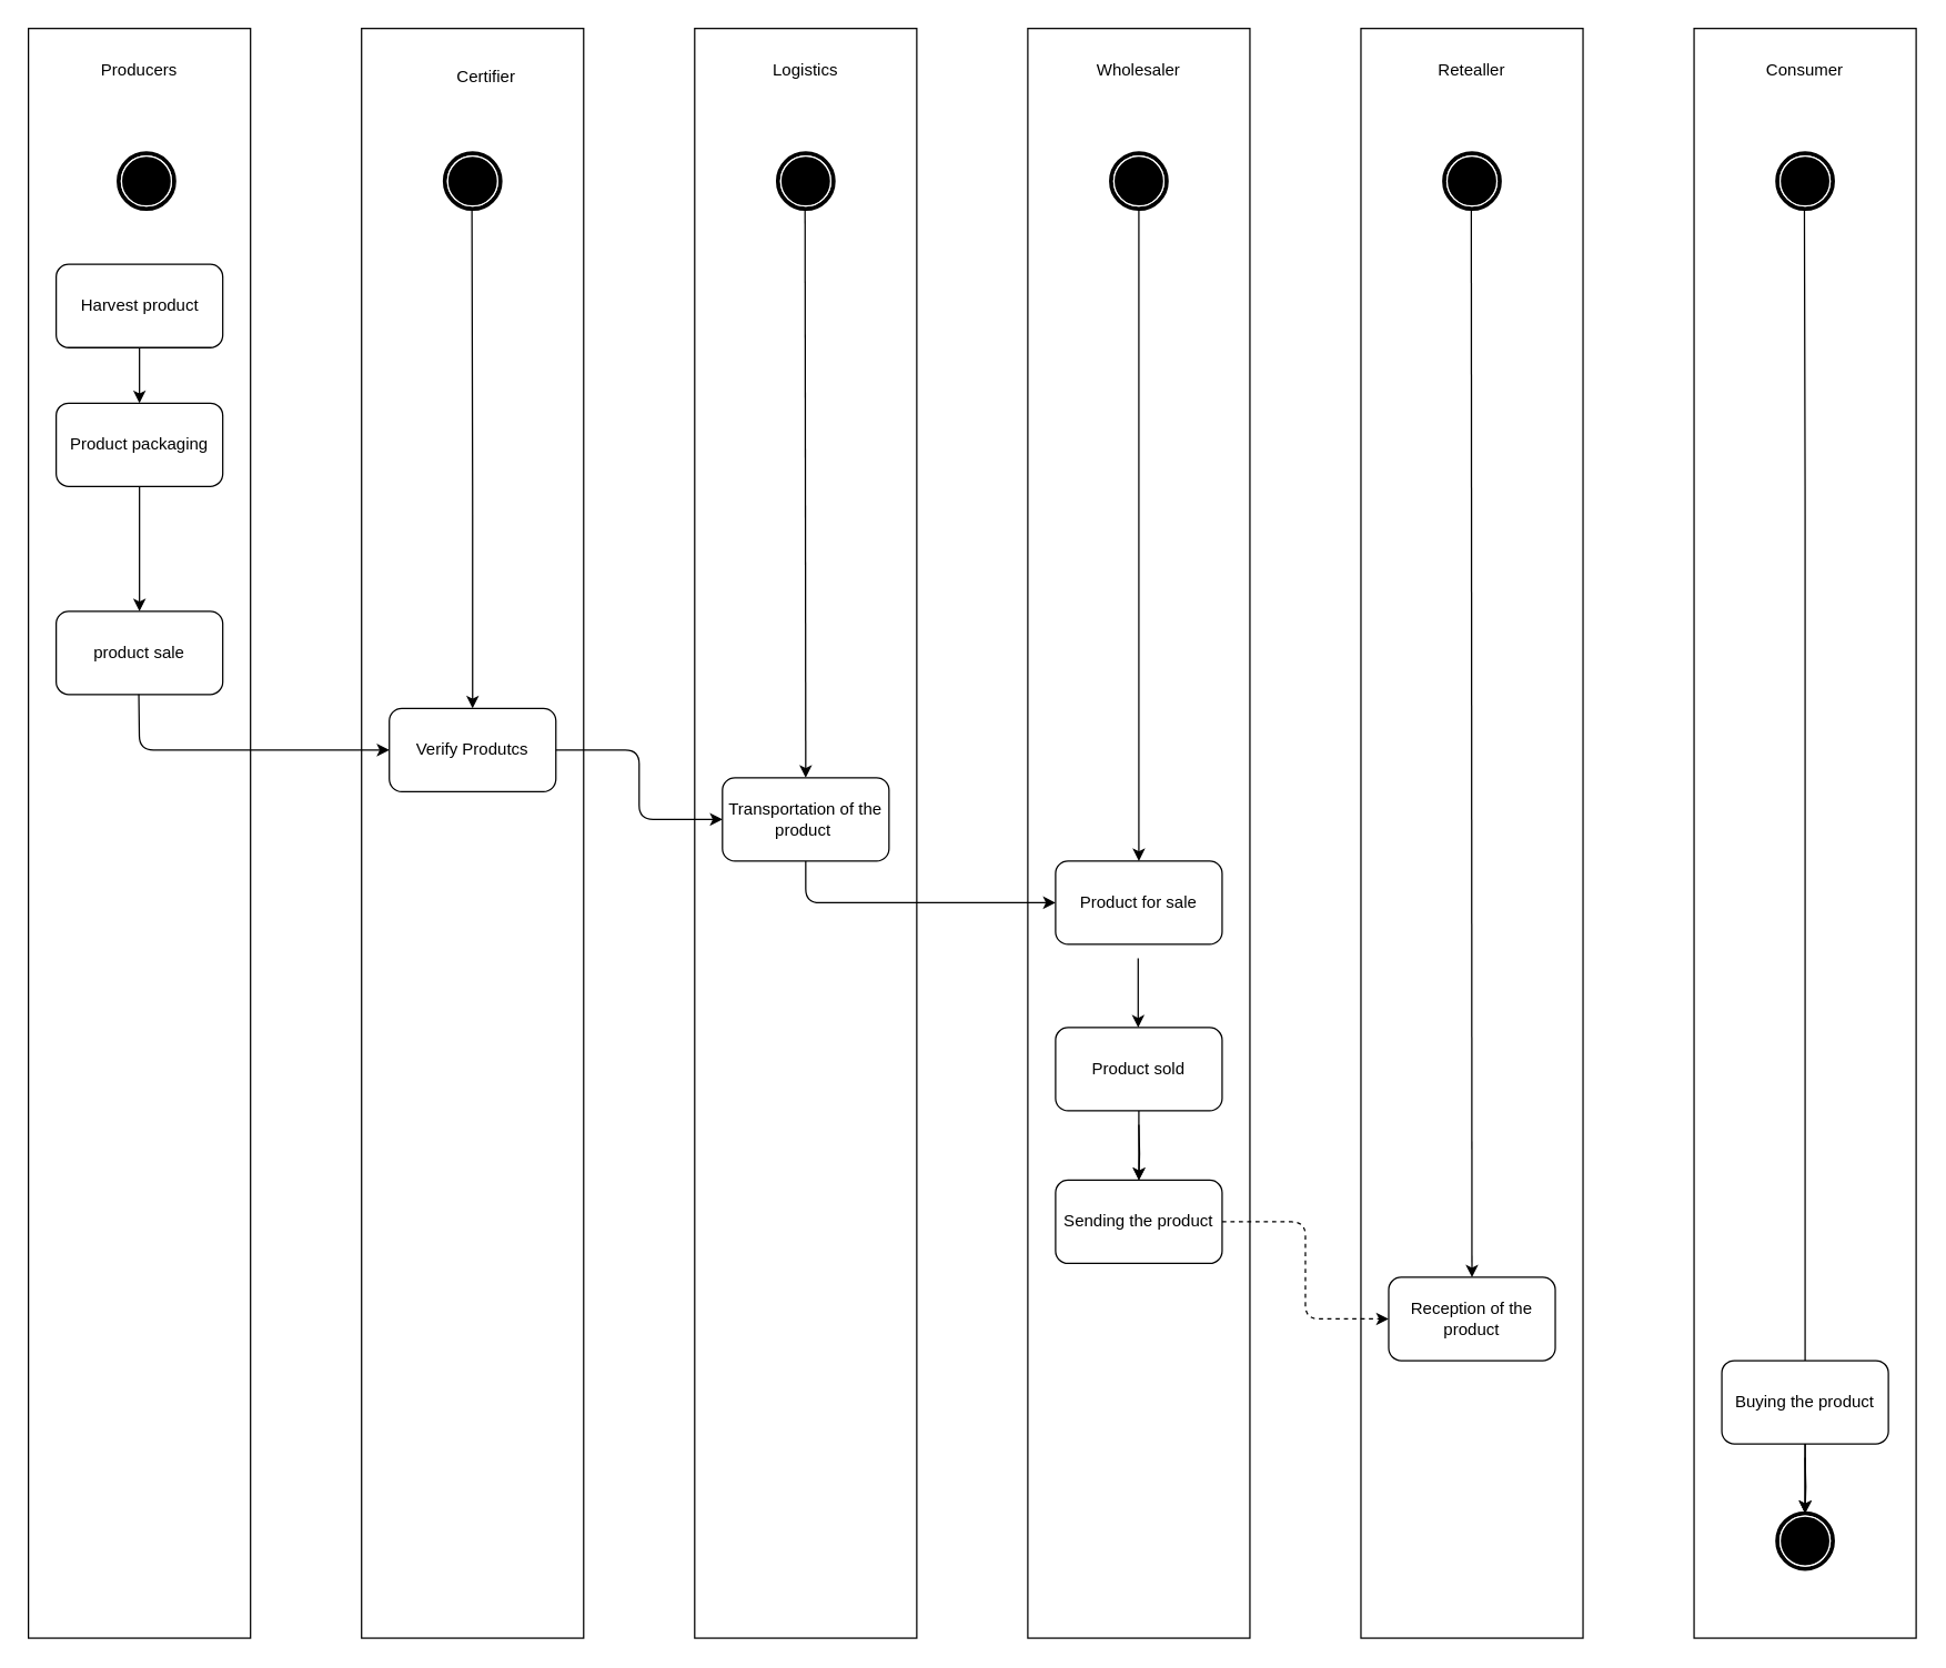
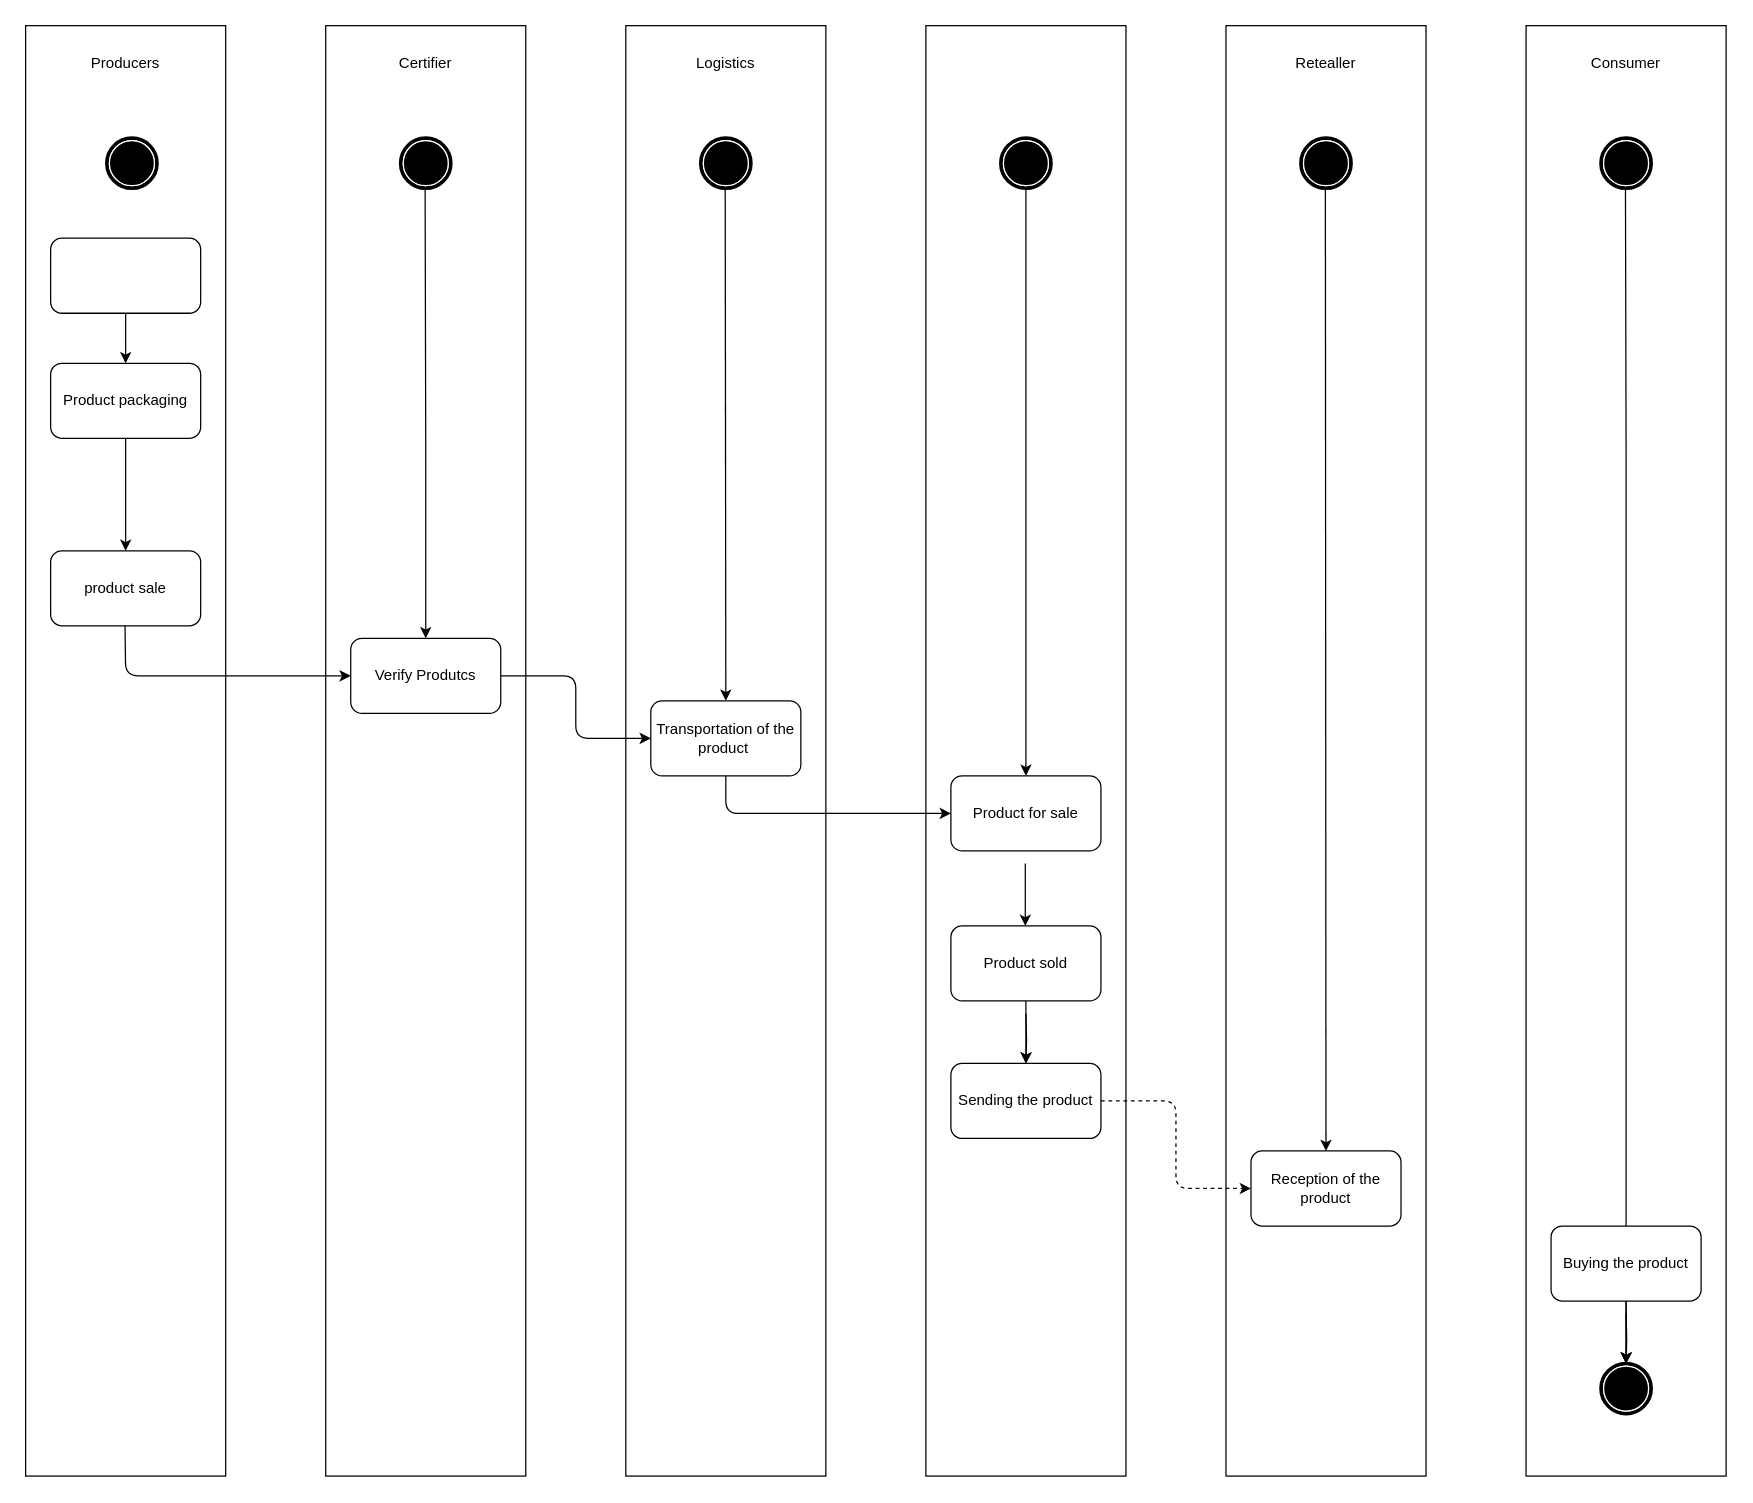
- <mxCell id="18" value="Wholesaler" style="text;html=1;strokeColor=none;fillColor=none;align=center;verticalAlign=middle;whiteSpace=wrap;rounded=0;" parent="1" vertex="1"><mxGeometry x="800" y="40" width="40" height="20" as="geometry" /></mxCell>
- <mxCell id="42" value="Certifier" style="text;html=1;strokeColor=none;fillColor=none;align=center;verticalAlign=middle;whiteSpace=wrap;rounded=0;" vertex="1" parent="1"><mxGeometry x="330" y="45" width="40" height="20" as="geometry" /></mxCell>
+ <mxCell id="42" value="Certifier" style="text;html=1;strokeColor=none;fillColor=none;align=center;verticalAlign=middle;whiteSpace=wrap;rounded=0;" vertex="1" parent="1"><mxGeometry x="320" y="40" width="40" height="20" as="geometry" /></mxCell>
- <mxCell id="11" value="Harvest product" style="text;html=1;strokeColor=none;fillColor=none;align=center;verticalAlign=middle;whiteSpace=wrap;rounded=0;" parent="1" vertex="1"><mxGeometry x="47.5" y="210" width="105" height="20" as="geometry" /></mxCell>
